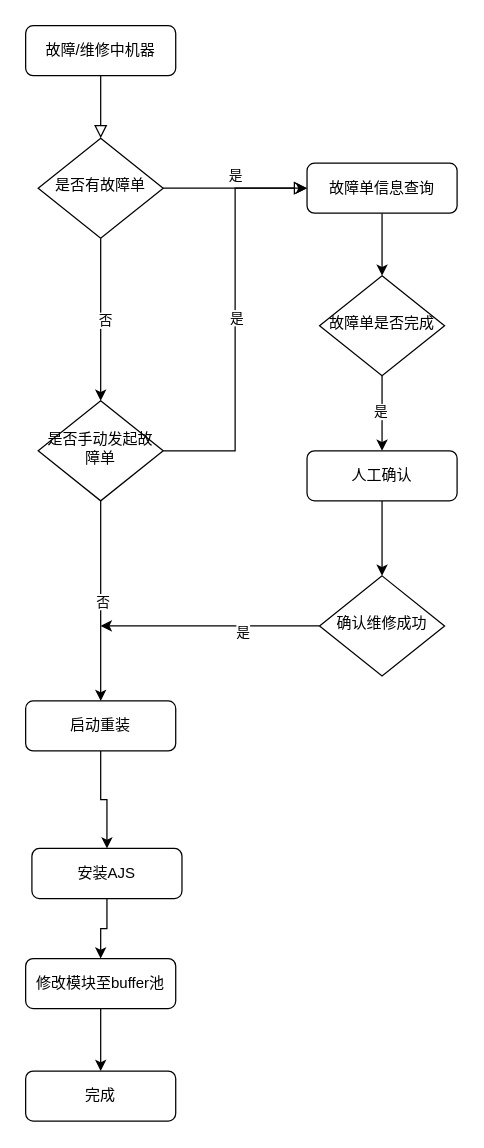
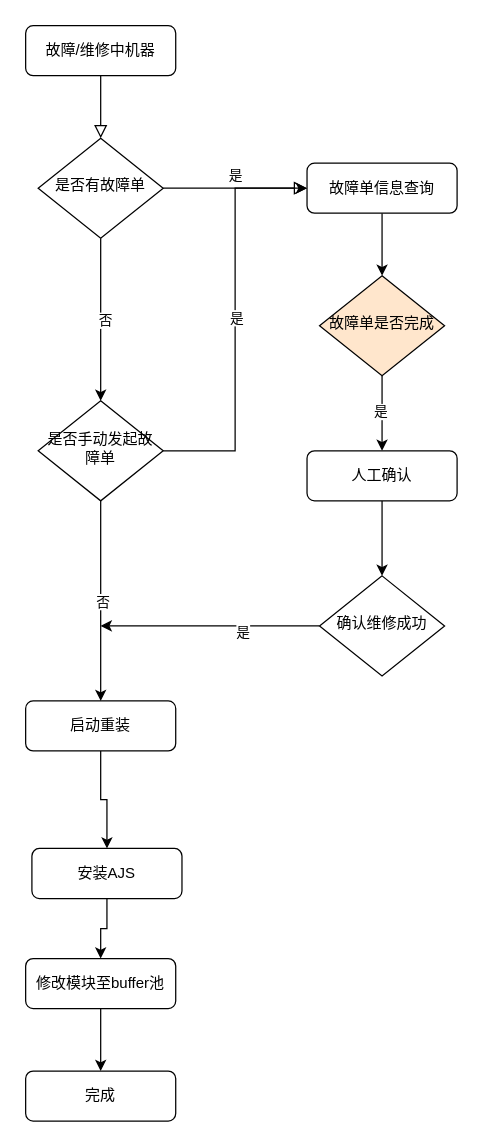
- <mxCell id="12" value="故障单是否完成" style="rhombus;whiteSpace=wrap;html=1;shadow=0;fontFamily=Helvetica;fontSize=12;align=center;strokeWidth=1;spacing=6;spacingTop=-4;" vertex="1" parent="1"><mxGeometry x="255" y="220" width="100" height="80" as="geometry" /></mxCell>
+ <mxCell id="12" value="故障单是否完成" style="rhombus;whiteSpace=wrap;html=1;shadow=0;fontFamily=Helvetica;fontSize=12;align=center;strokeWidth=1;spacing=6;spacingTop=-4;fillColor=#ffe6cc;" vertex="1" parent="1"><mxGeometry x="255" y="220" width="100" height="80" as="geometry" /></mxCell>
